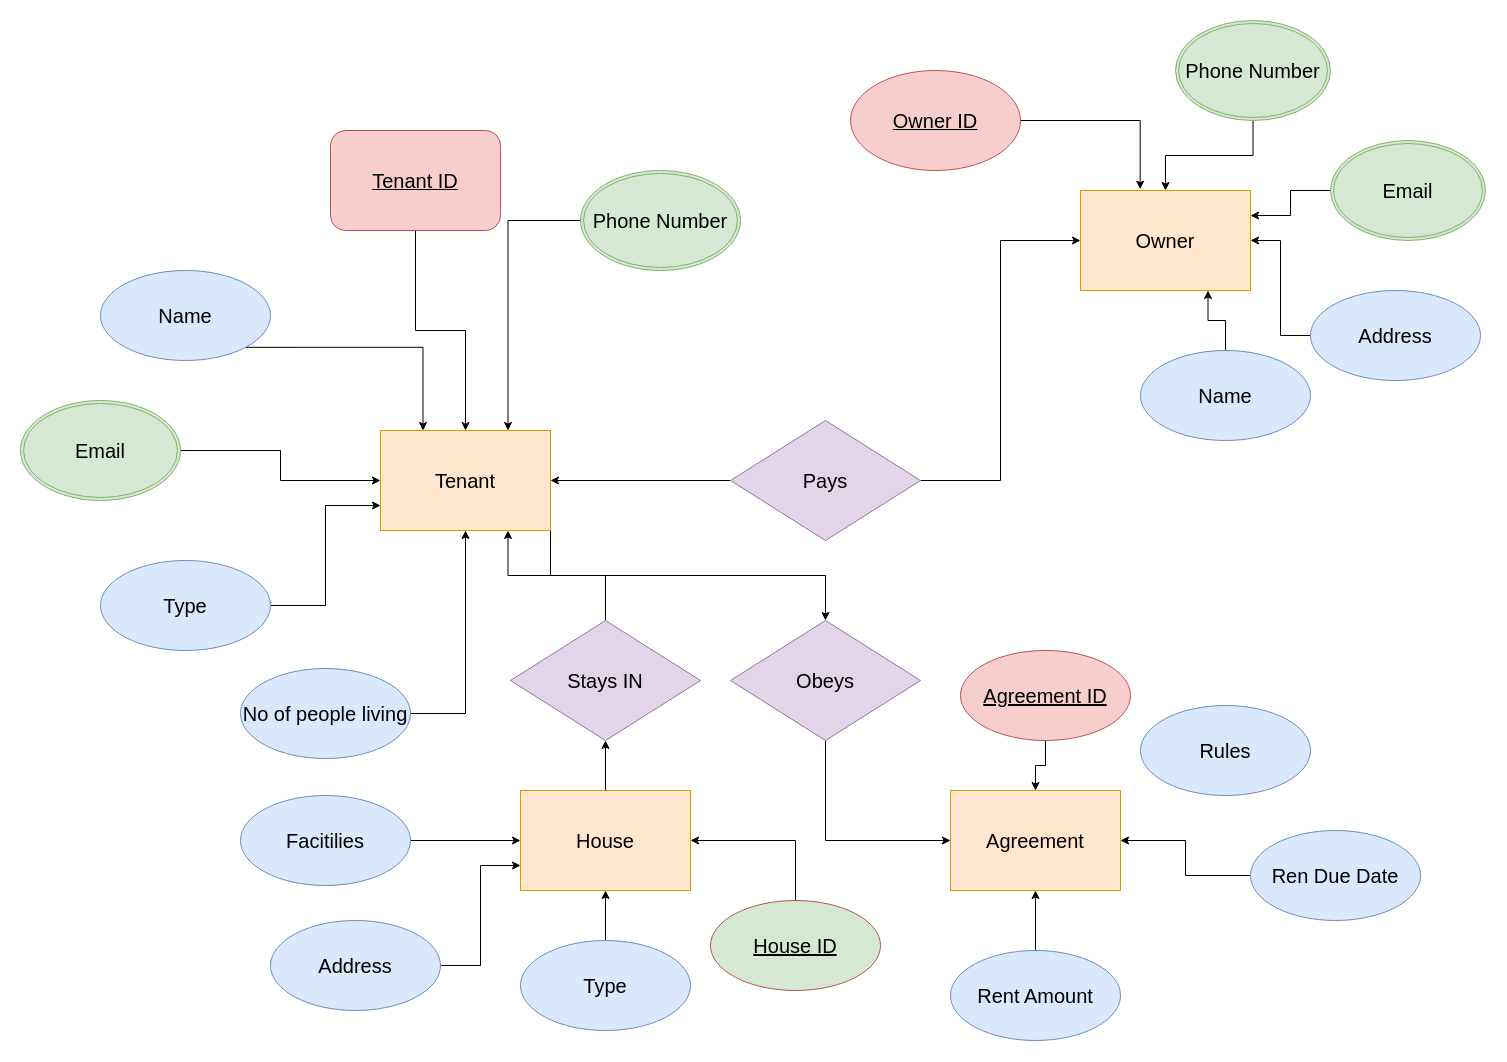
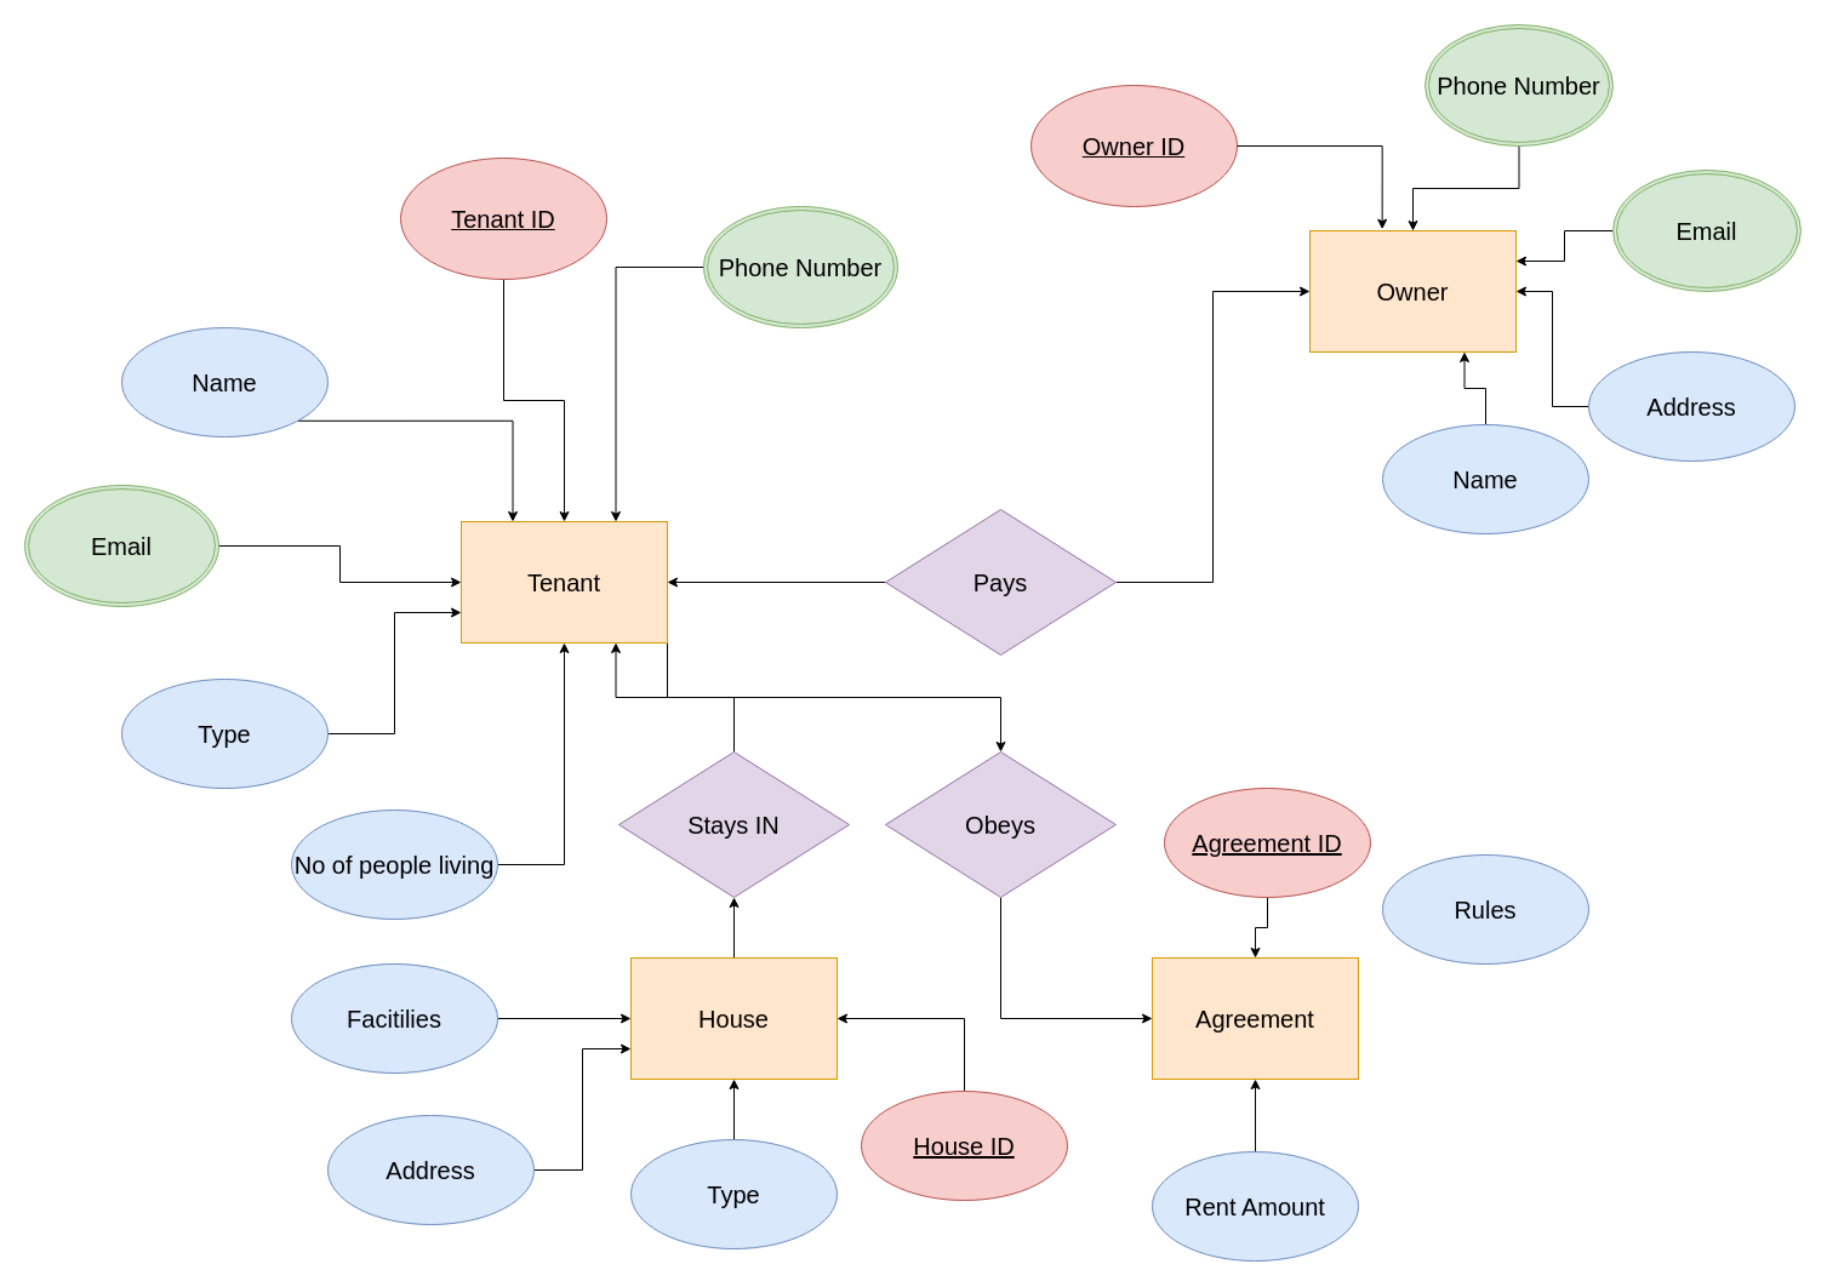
- <mxCell id="5" value="&lt;span style=&quot;font-size: 20px;&quot;&gt;Tenant ID&lt;/span&gt;" style="whiteSpace=wrap;html=1;align=center;fontStyle=4;fillColor=#f8cecc;strokeColor=#b85450;rounded=1;" vertex="1" parent="1"><mxGeometry x="330" y="130" width="170" height="100" as="geometry" /></mxCell>
+ <mxCell id="5" value="&lt;span style=&quot;font-size: 20px;&quot;&gt;Tenant ID&lt;/span&gt;" style="ellipse;whiteSpace=wrap;html=1;align=center;fontStyle=4;fillColor=#f8cecc;strokeColor=#b85450;" vertex="1" parent="1"><mxGeometry x="330" y="130" width="170" height="100" as="geometry" /></mxCell>
- <mxCell id="36" style="edgeStyle=orthogonalEdgeStyle;rounded=0;orthogonalLoop=1;jettySize=auto;html=1;exitX=0;exitY=0.5;exitDx=0;exitDy=0;entryX=1;entryY=0.5;entryDx=0;entryDy=0;" edge="1" parent="1" source="37" target="33"><mxGeometry relative="1" as="geometry" /></mxCell>
- <mxCell id="37" value="&lt;span style=&quot;font-size: 20px;&quot;&gt;Ren Due Date&lt;/span&gt;" style="ellipse;whiteSpace=wrap;html=1;align=center;fillColor=#dae8fc;strokeColor=#6c8ebf;" vertex="1" parent="1"><mxGeometry x="1250" y="830" width="170" height="90" as="geometry" /></mxCell>
- <mxCell id="27" value="&lt;span style=&quot;font-size: 20px;&quot;&gt;&lt;u&gt;House ID&lt;/u&gt;&lt;/span&gt;" style="ellipse;whiteSpace=wrap;html=1;align=center;fillColor=#d5e8d4;strokeColor=#b85450;" vertex="1" parent="1"><mxGeometry x="710" y="900" width="170" height="90" as="geometry" /></mxCell>
+ <mxCell id="27" value="&lt;span style=&quot;font-size: 20px;&quot;&gt;&lt;u&gt;House ID&lt;/u&gt;&lt;/span&gt;" style="ellipse;whiteSpace=wrap;html=1;align=center;fillColor=#f8cecc;strokeColor=#b85450;" vertex="1" parent="1"><mxGeometry x="710" y="900" width="170" height="90" as="geometry" /></mxCell>
